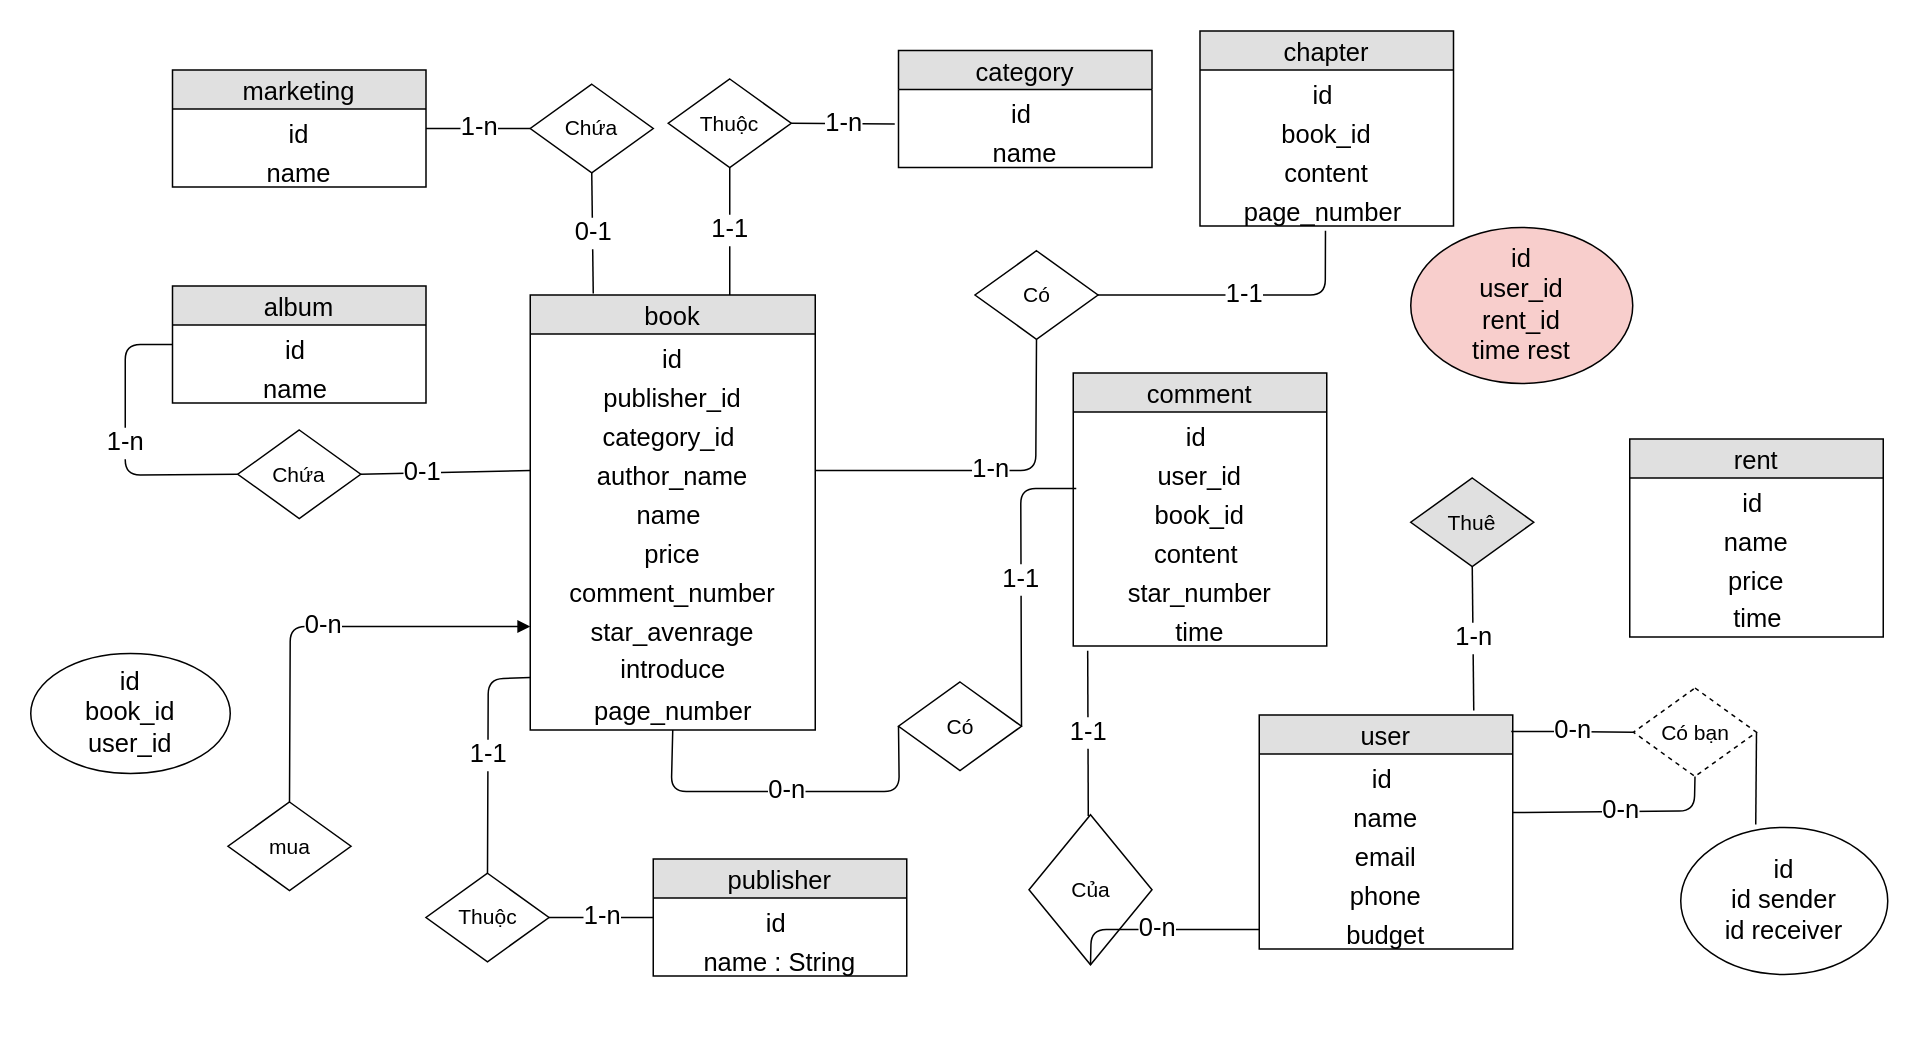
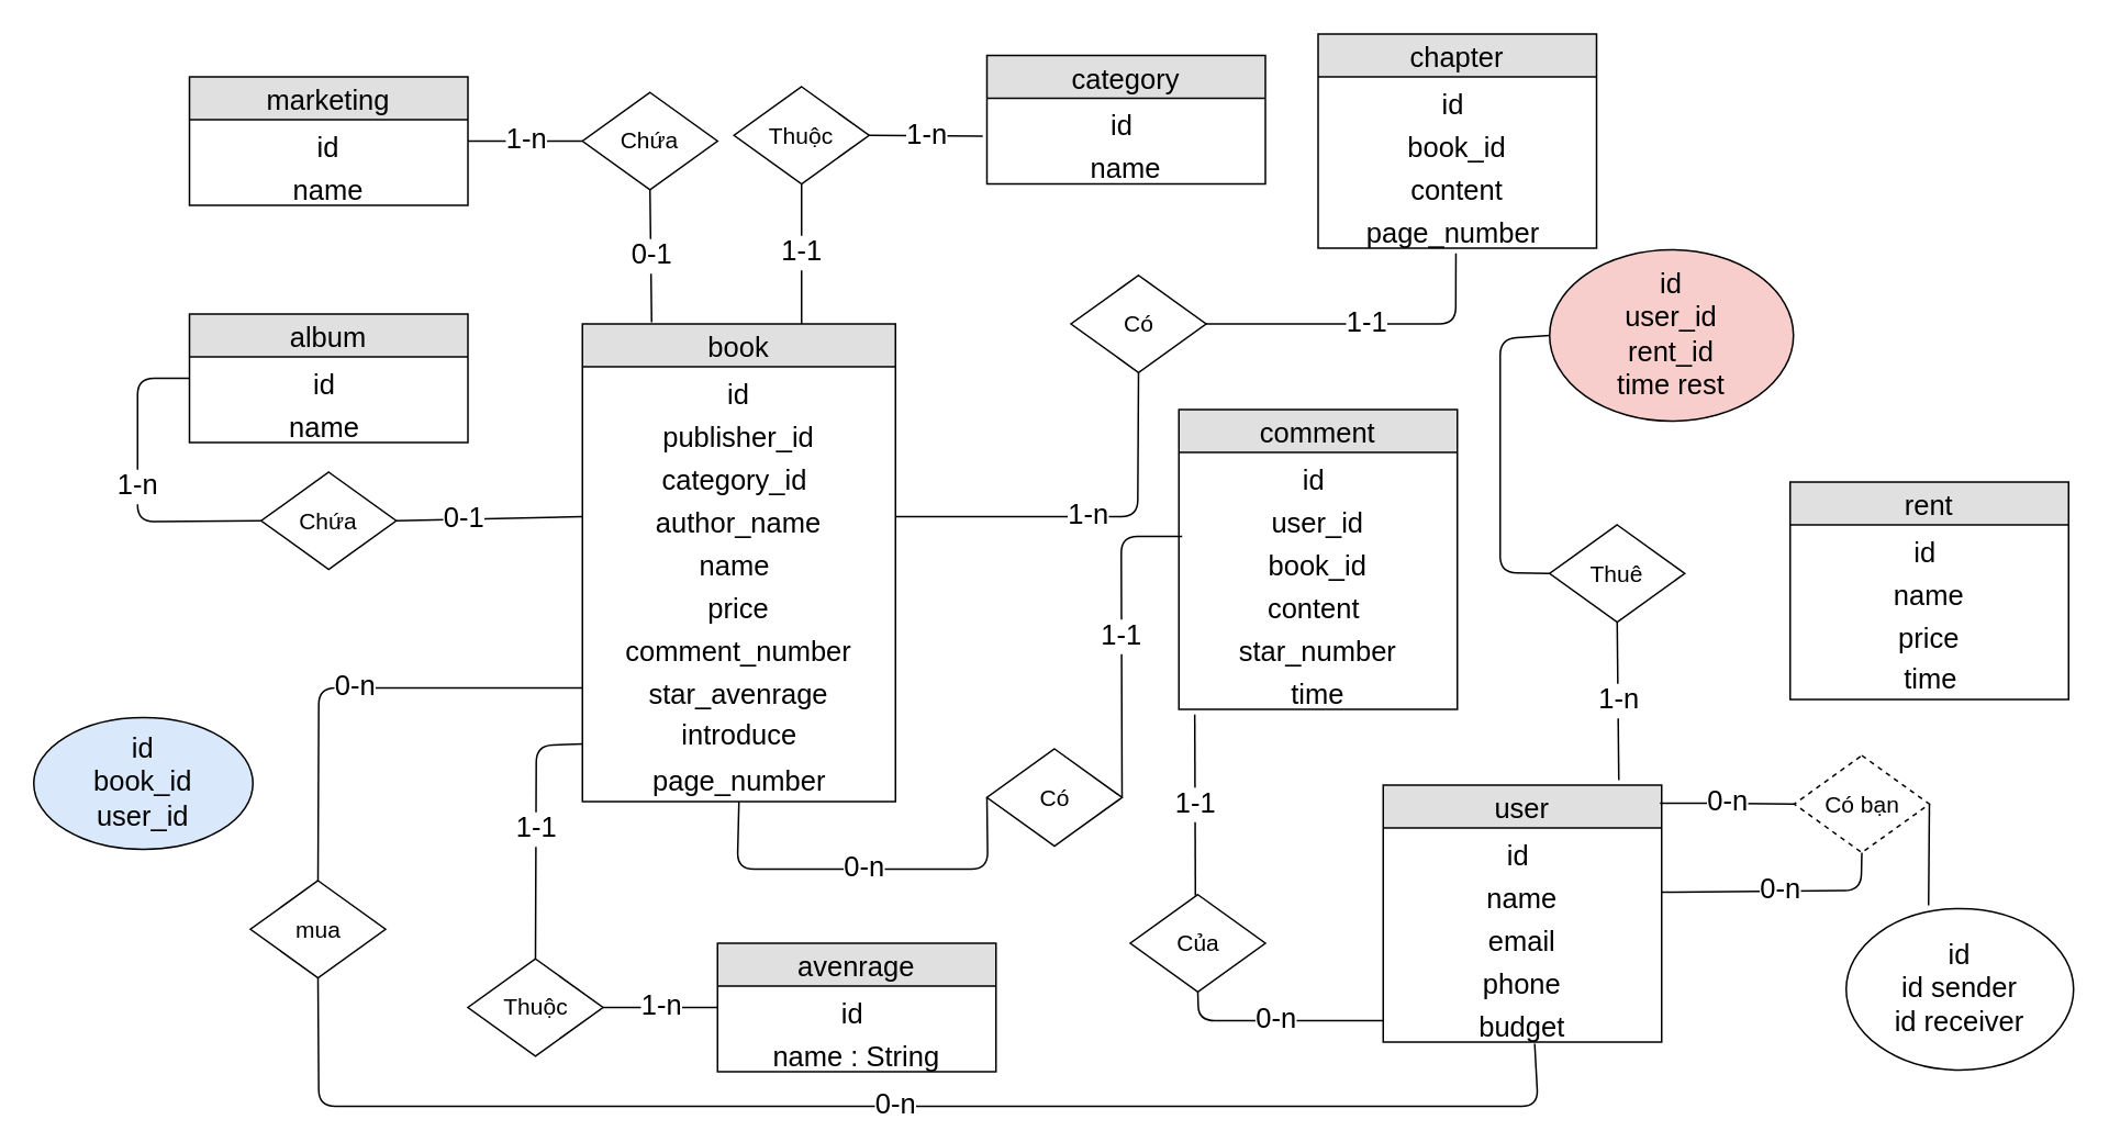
+ <mxCell id="78" value="" style="endArrow=none;html=1;fontSize=17;entryX=0;entryY=0.5;entryDx=0;entryDy=0;exitX=0;exitY=0.5;exitDx=0;exitDy=0;" parent="1" source="70" target="77" edge="1"><mxGeometry width="50" height="50" relative="1" as="geometry"><mxPoint x="1184" y="192" as="sourcePoint" /><mxPoint x="1234" y="142" as="targetPoint" /><Array as="points"><mxPoint x="910" y="347" /><mxPoint x="910" y="205" /></Array></mxGeometry></mxCell>
- <mxCell id="70" value="Thuê" style="rhombus;whiteSpace=wrap;html=1;align=center;fontSize=14;fillColor=#e0e0e0;" parent="1" vertex="1"><mxGeometry x="940" y="318" width="82" height="59" as="geometry" /></mxCell>
+ <mxCell id="70" value="Thuê" style="rhombus;whiteSpace=wrap;html=1;align=center;fontSize=14;" parent="1" vertex="1"><mxGeometry x="940" y="318" width="82" height="59" as="geometry" /></mxCell>
- <mxCell id="80" value="0-n" style="endArrow=block;html=1;entryX=0;entryY=0.5;entryDx=0;entryDy=0;exitX=0.5;exitY=0;exitDx=0;exitDy=0;fontSize=17;" parent="1" source="79" target="10" edge="1"><mxGeometry width="50" height="50" relative="1" as="geometry"><mxPoint x="152" y="454" as="sourcePoint" /><mxPoint x="202" y="404" as="targetPoint" /><Array as="points"><mxPoint x="193" y="417" /></Array></mxGeometry></mxCell>
+ <mxCell id="80" value="0-n" style="endArrow=none;html=1;entryX=0;entryY=0.5;entryDx=0;entryDy=0;exitX=0.5;exitY=0;exitDx=0;exitDy=0;fontSize=17;" parent="1" source="79" target="10" edge="1"><mxGeometry width="50" height="50" relative="1" as="geometry"><mxPoint x="152" y="454" as="sourcePoint" /><mxPoint x="202" y="404" as="targetPoint" /><Array as="points"><mxPoint x="193" y="417" /></Array></mxGeometry></mxCell>
- <mxCell id="82" value="id&lt;br&gt;book_id&lt;br&gt;user_id&lt;br&gt;" style="ellipse;whiteSpace=wrap;html=1;fontSize=17;align=center;" parent="1" vertex="1"><mxGeometry x="20" y="435" width="133" height="80" as="geometry" /></mxCell>
+ <mxCell id="82" value="id&lt;br&gt;book_id&lt;br&gt;user_id&lt;br&gt;" style="ellipse;whiteSpace=wrap;html=1;fontSize=17;align=center;fillColor=#dae8fc;" parent="1" vertex="1"><mxGeometry x="20" y="435" width="133" height="80" as="geometry" /></mxCell>
- <mxCell id="18" value="publisher" style="swimlane;fontStyle=0;childLayout=stackLayout;horizontal=1;startSize=26;fillColor=#e0e0e0;horizontalStack=0;resizeParent=1;resizeParentMax=0;resizeLast=0;collapsible=1;marginBottom=0;swimlaneFillColor=#ffffff;align=center;fontSize=17;" parent="1" vertex="1"><mxGeometry x="435" y="572" width="169" height="78" as="geometry" /></mxCell>
+ <mxCell id="18" value="avenrage" style="swimlane;fontStyle=0;childLayout=stackLayout;horizontal=1;startSize=26;fillColor=#e0e0e0;horizontalStack=0;resizeParent=1;resizeParentMax=0;resizeLast=0;collapsible=1;marginBottom=0;swimlaneFillColor=#ffffff;align=center;fontSize=17;" parent="1" vertex="1"><mxGeometry x="435" y="572" width="169" height="78" as="geometry" /></mxCell>
- <mxCell id="67" value="Của" style="rhombus;whiteSpace=wrap;html=1;align=center;fontSize=14;" parent="1" vertex="1"><mxGeometry x="685.5" y="542.5" width="82" height="100" as="geometry" /></mxCell>
+ <mxCell id="67" value="Của" style="rhombus;whiteSpace=wrap;html=1;align=center;fontSize=14;" parent="1" vertex="1"><mxGeometry x="685.5" y="542.5" width="82" height="59" as="geometry" /></mxCell>
+ <mxCell id="81" value="0-n" style="endArrow=none;html=1;entryX=0.5;entryY=1;entryDx=0;entryDy=0;exitX=0.544;exitY=1.038;exitDx=0;exitDy=0;fontSize=17;exitPerimeter=0;" parent="1" source="33" target="79" edge="1"><mxGeometry width="50" height="50" relative="1" as="geometry"><mxPoint x="211" y="720" as="sourcePoint" /><mxPoint x="261" y="670" as="targetPoint" /><Array as="points"><mxPoint x="933" y="671" /><mxPoint x="193" y="671" /></Array></mxGeometry></mxCell>
